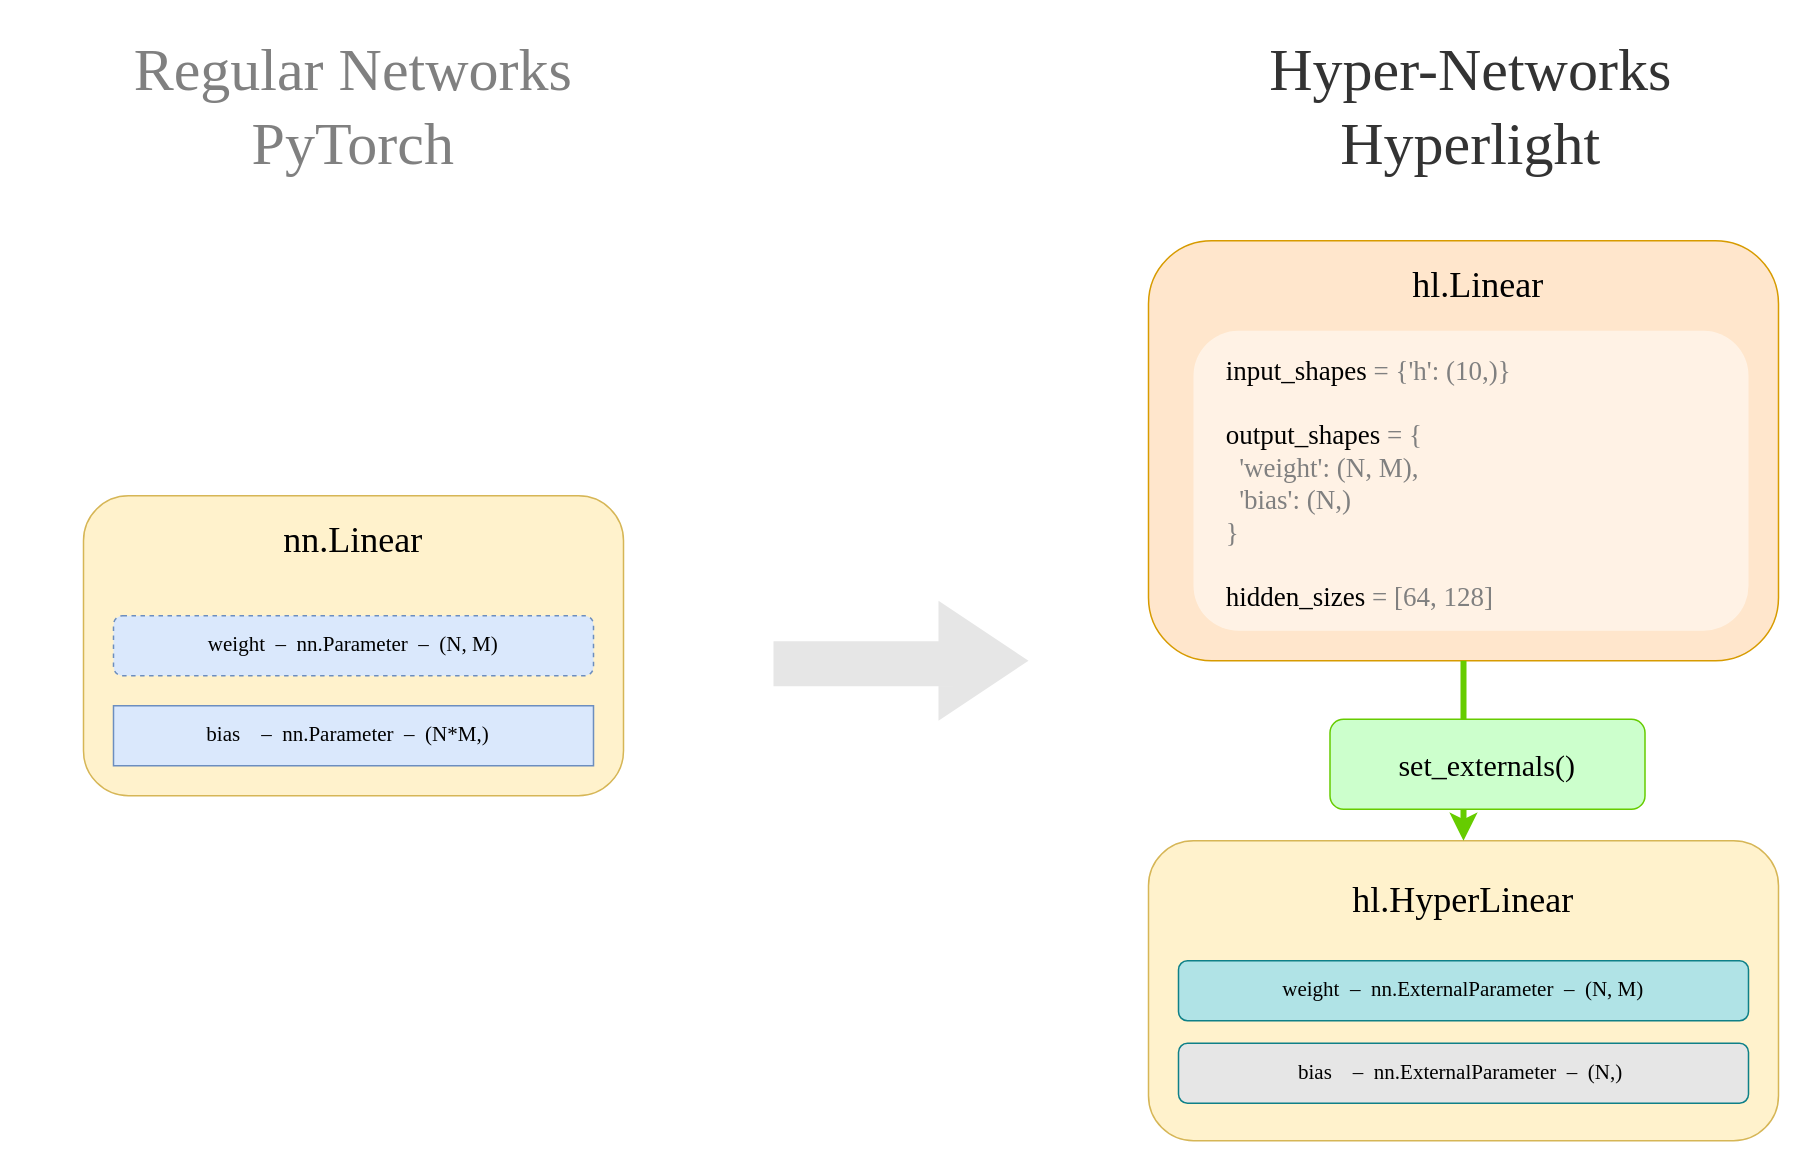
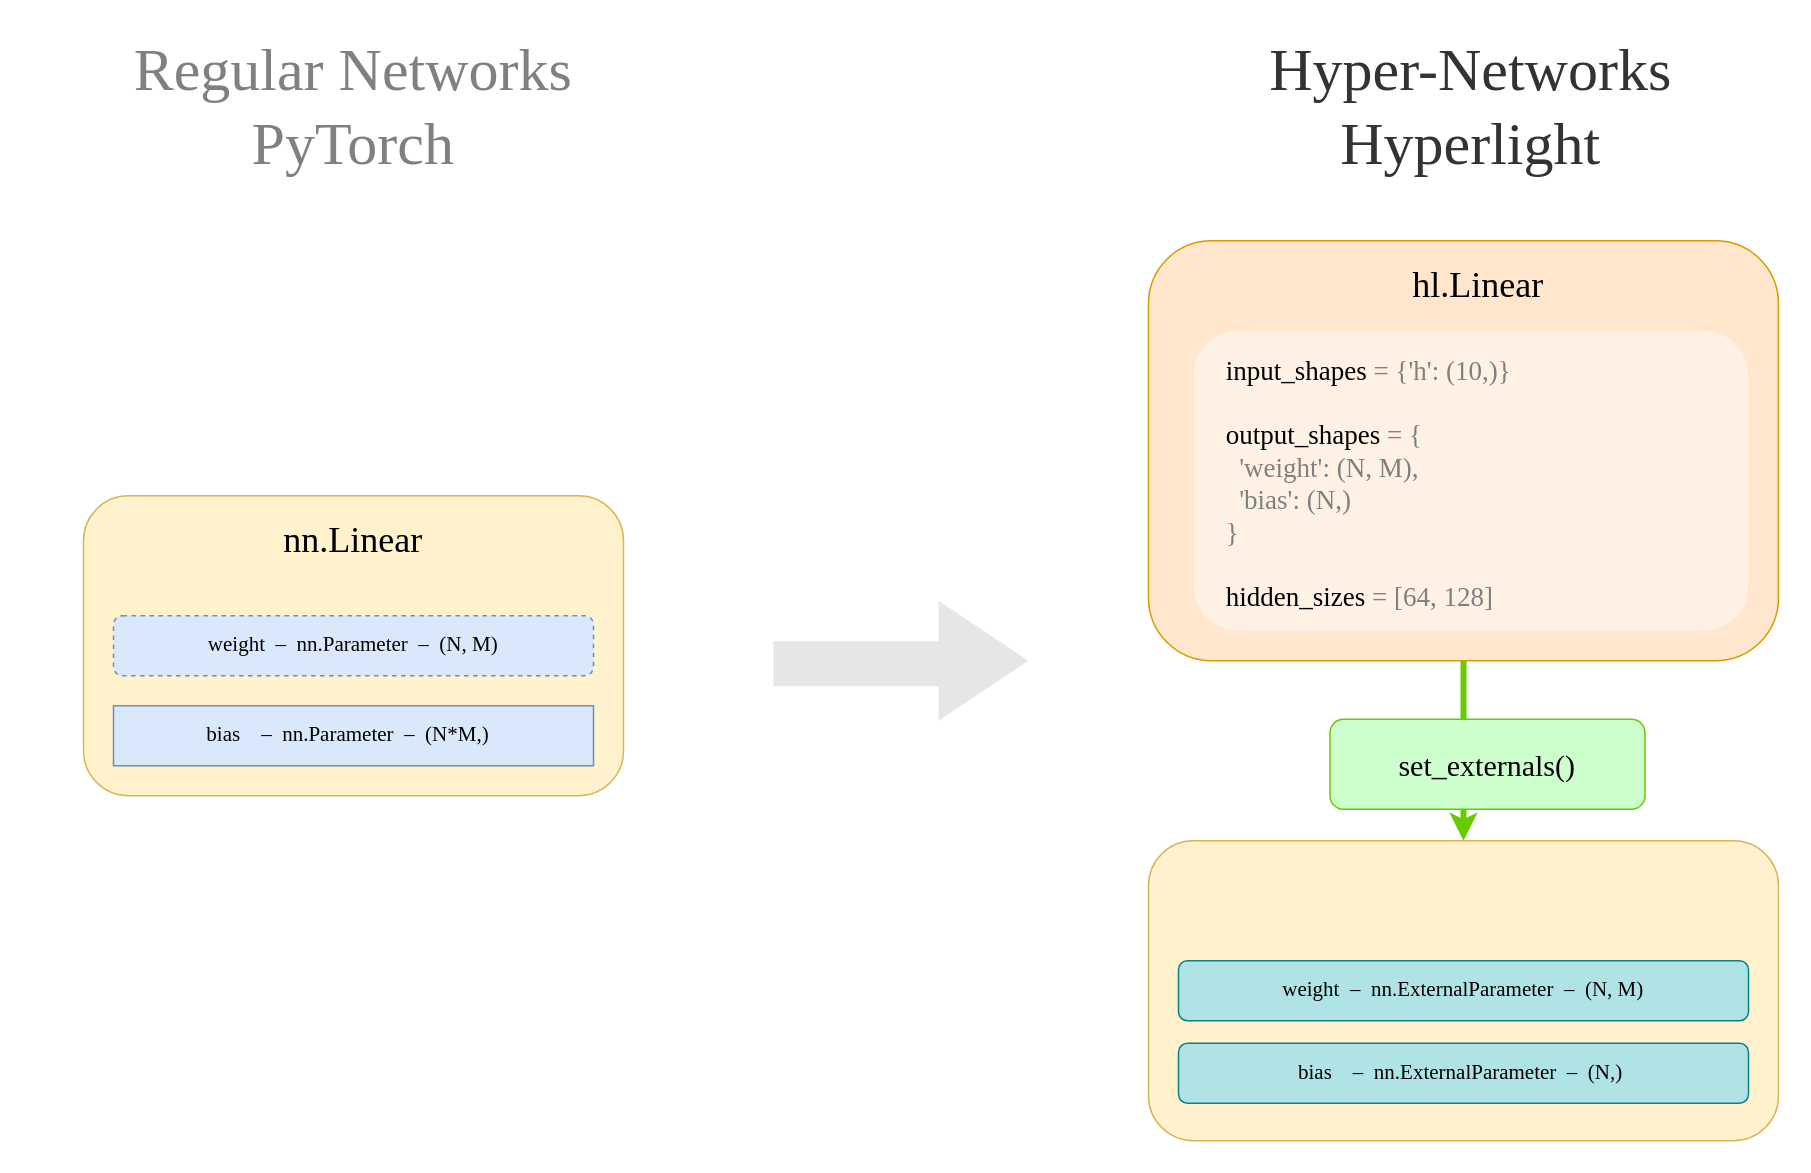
- <mxCell id="9" value="&lt;font style=&quot;font-size: 24px;&quot;&gt;hl.HyperLinear&lt;/font&gt;" style="text;html=1;strokeColor=none;fillColor=none;align=center;verticalAlign=middle;whiteSpace=wrap;rounded=0;fontFamily=Fira Code;fontSource=https%3A%2F%2Ffonts.googleapis.com%2Fcss%3Ffamily%3DFira%2BCode;" vertex="1" parent="1"><mxGeometry x="895" y="570" width="160" height="60" as="geometry" /></mxCell>
- <mxCell id="12" value="&lt;font style=&quot;font-size: 14px;&quot;&gt;bias &amp;nbsp;&amp;nbsp; –&amp;nbsp; nn.ExternalParameter&amp;nbsp; –&amp;nbsp; (N,)&amp;nbsp; &lt;br&gt;&lt;/font&gt;" style="rounded=1;whiteSpace=wrap;html=1;fillColor=#e6e6e6;strokeColor=#0e8088;align=center;fontFamily=Fira Code;fontSource=https%3A%2F%2Ffonts.googleapis.com%2Fcss%3Ffamily%3DFira%2BCode;fontSize=14;" vertex="1" parent="1"><mxGeometry x="785" y="695" width="380" height="40" as="geometry" /></mxCell>
+ <mxCell id="12" value="&lt;font style=&quot;font-size: 14px;&quot;&gt;bias &amp;nbsp;&amp;nbsp; –&amp;nbsp; nn.ExternalParameter&amp;nbsp; –&amp;nbsp; (N,)&amp;nbsp; &lt;br&gt;&lt;/font&gt;" style="rounded=1;whiteSpace=wrap;html=1;fillColor=#b0e3e6;strokeColor=#0e8088;align=center;fontFamily=Fira Code;fontSource=https%3A%2F%2Ffonts.googleapis.com%2Fcss%3Ffamily%3DFira%2BCode;fontSize=14;" vertex="1" parent="1"><mxGeometry x="785" y="695" width="380" height="40" as="geometry" /></mxCell>
